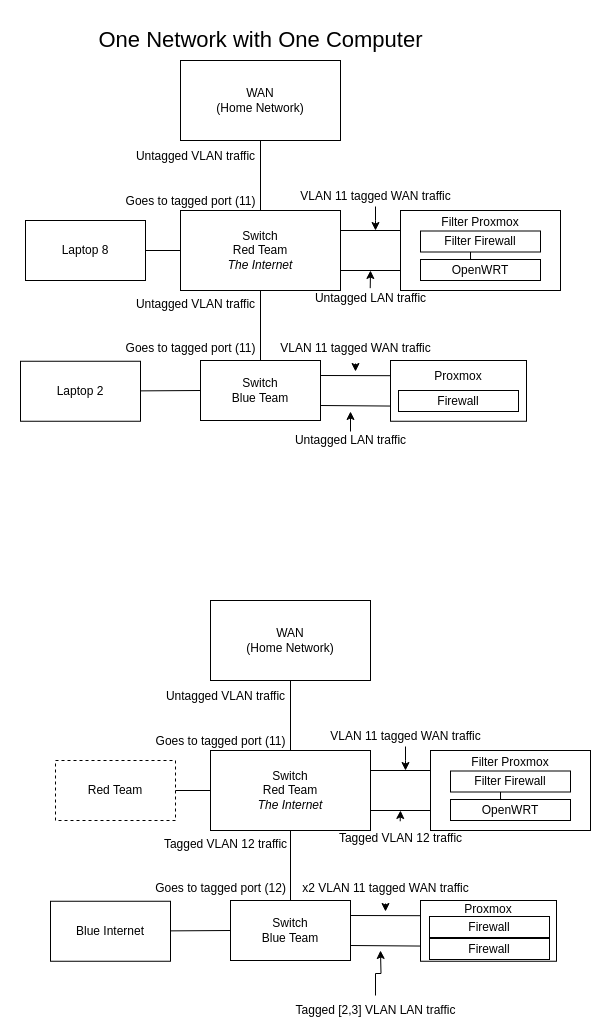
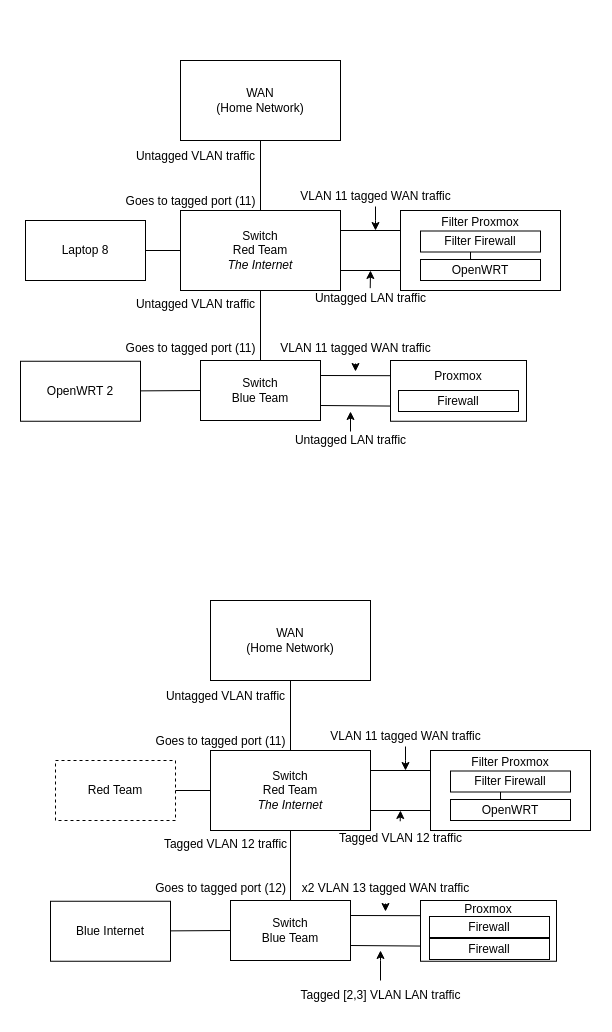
- <mxCell id="65" value="&lt;font style=&quot;font-size: 22px;&quot;&gt;One Network with One Computer&lt;/font&gt;" style="text;html=1;align=center;verticalAlign=middle;resizable=1;points=[];autosize=1;strokeColor=none;fillColor=none;" vertex="1" parent="1"><mxGeometry x="90" y="20" width="340" height="40" as="geometry" /></mxCell>
- <mxCell id="26" value="Laptop 2" style="rounded=0;whiteSpace=wrap;html=1;" parent="1" vertex="1"><mxGeometry x="20" y="360.75" width="120" height="60" as="geometry" /></mxCell>
+ <mxCell id="26" value="OpenWRT 2" style="rounded=0;whiteSpace=wrap;html=1;" parent="1" vertex="1"><mxGeometry x="20" y="360.75" width="120" height="60" as="geometry" /></mxCell>
- <mxCell id="47" value="x2 VLAN 1&lt;span style=&quot;background-color: initial;&quot;&gt;1 tagged WAN traffic&lt;/span&gt;" style="text;html=1;align=center;verticalAlign=middle;resizable=1;points=[];autosize=1;strokeColor=none;fillColor=none;" vertex="1" parent="1"><mxGeometry x="290" y="873" width="190" height="30" as="geometry" /></mxCell>
+ <mxCell id="47" value="x2 VLAN 1&lt;span style=&quot;background-color: initial;&quot;&gt;3 tagged WAN traffic&lt;/span&gt;" style="text;html=1;align=center;verticalAlign=middle;resizable=1;points=[];autosize=1;strokeColor=none;fillColor=none;" vertex="1" parent="1"><mxGeometry x="290" y="873" width="190" height="30" as="geometry" /></mxCell>
- <mxCell id="50" value="&lt;div&gt;&lt;span style=&quot;background-color: initial;&quot;&gt;Tagged [2,3] VLAN LAN traffic&lt;/span&gt;&lt;br&gt;&lt;/div&gt;" style="text;html=1;align=center;verticalAlign=middle;resizable=1;points=[];autosize=1;strokeColor=none;fillColor=none;" vertex="1" parent="1"><mxGeometry x="285" y="995" width="180" height="30" as="geometry" /></mxCell>
+ <mxCell id="50" value="&lt;div&gt;&lt;span style=&quot;background-color: initial;&quot;&gt;Tagged [2,3] VLAN LAN traffic&lt;/span&gt;&lt;br&gt;&lt;/div&gt;" style="text;html=1;align=center;verticalAlign=middle;resizable=1;points=[];autosize=1;strokeColor=none;fillColor=none;" vertex="1" parent="1"><mxGeometry x="290" y="980" width="180" height="30" as="geometry" /></mxCell>
